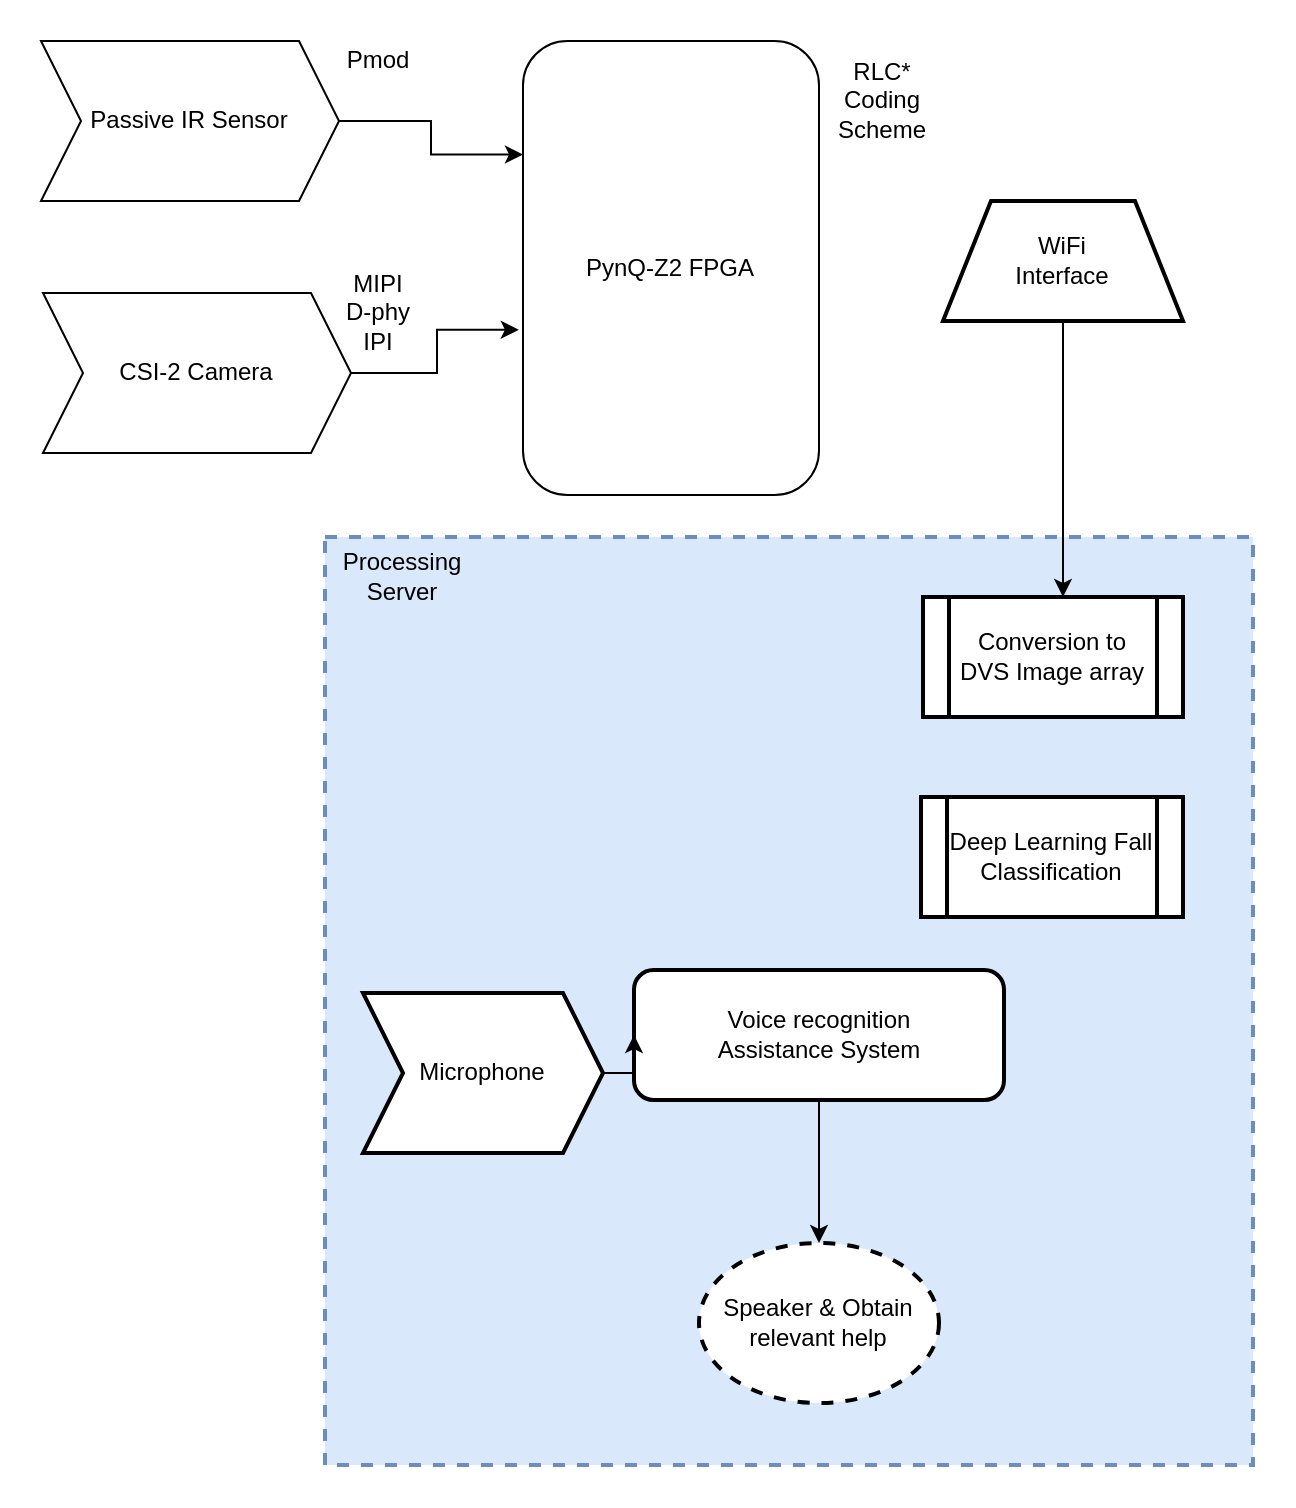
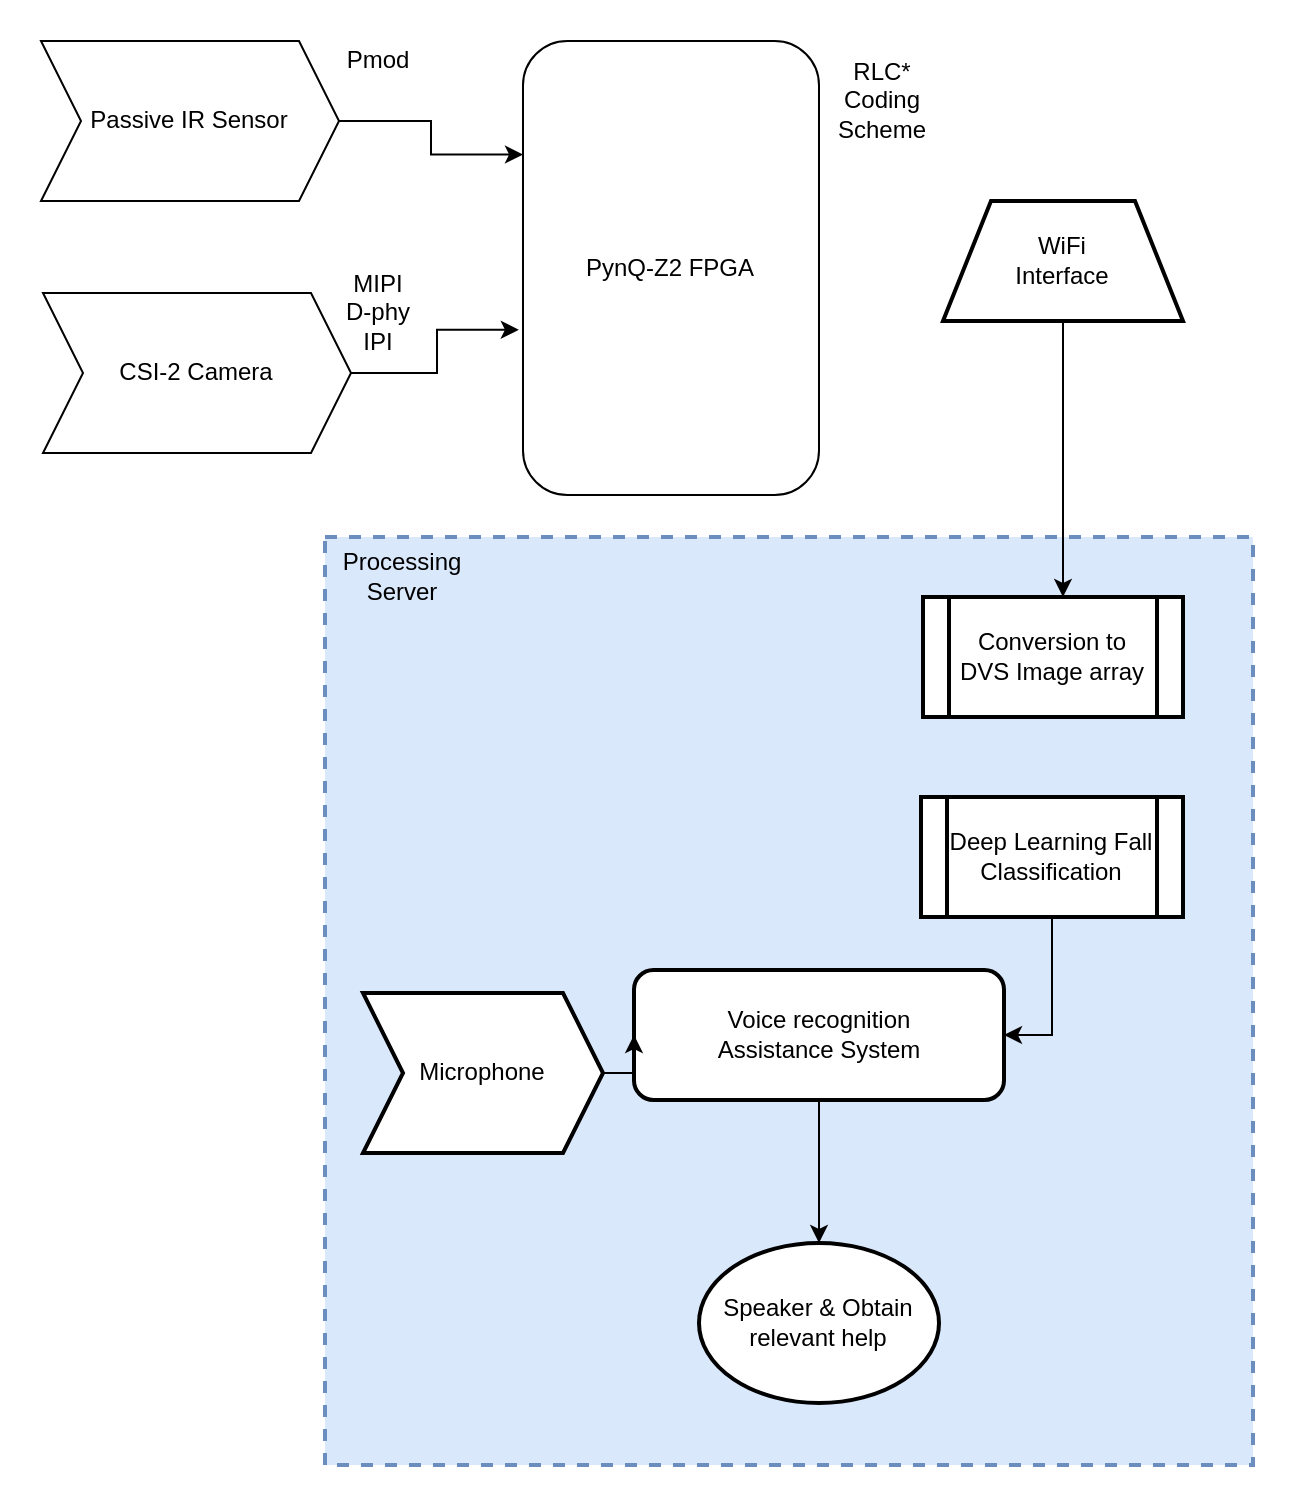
+ <mxCell id="12" style="edgeStyle=orthogonalEdgeStyle;rounded=0;orthogonalLoop=1;jettySize=auto;html=1;exitX=0.5;exitY=1;exitDx=0;exitDy=0;entryX=1;entryY=0.5;entryDx=0;entryDy=0;" edge="1" parent="1" source="13" target="15"><mxGeometry relative="1" as="geometry" /></mxCell>
- <mxCell id="18" value="Speaker &amp;amp; Obtain relevant help" style="ellipse;whiteSpace=wrap;html=1;strokeWidth=2;dashed=1;" vertex="1" parent="1"><mxGeometry x="349" y="621" width="120" height="80" as="geometry" /></mxCell>
+ <mxCell id="18" value="Speaker &amp;amp; Obtain relevant help" style="ellipse;whiteSpace=wrap;html=1;strokeWidth=2;" vertex="1" parent="1"><mxGeometry x="349" y="621" width="120" height="80" as="geometry" /></mxCell>
